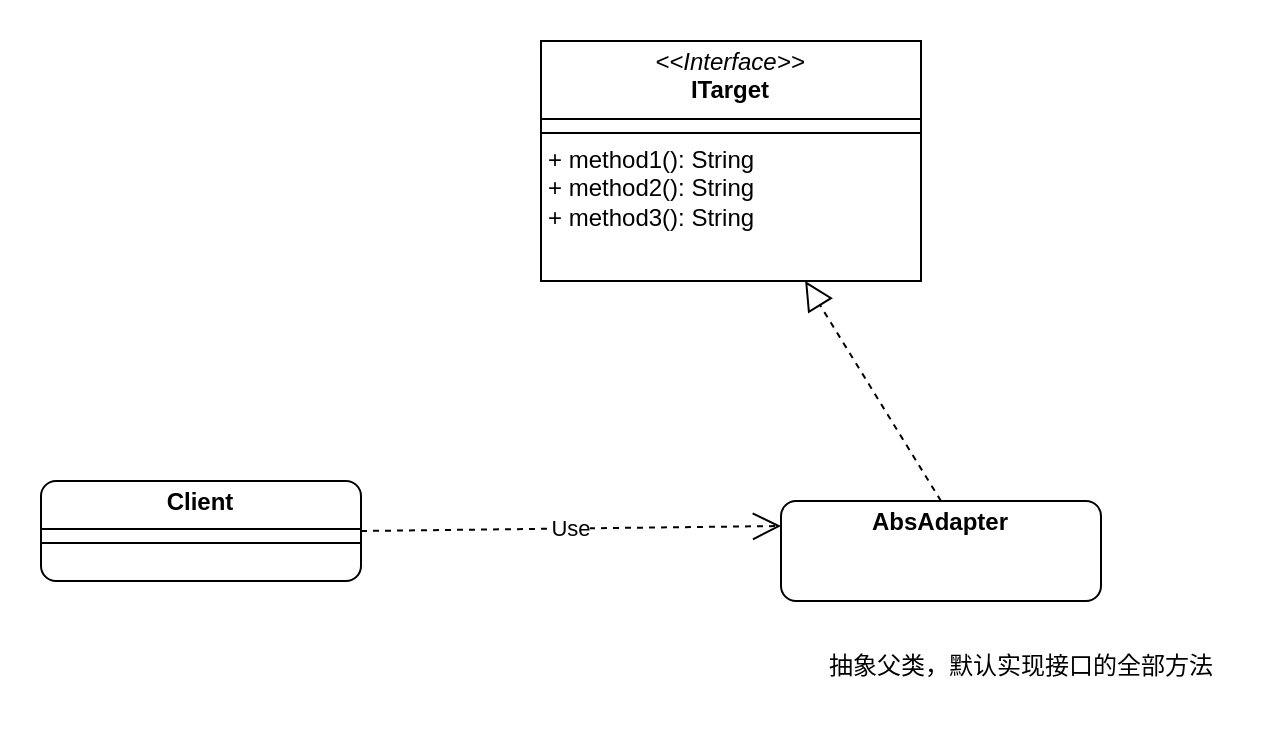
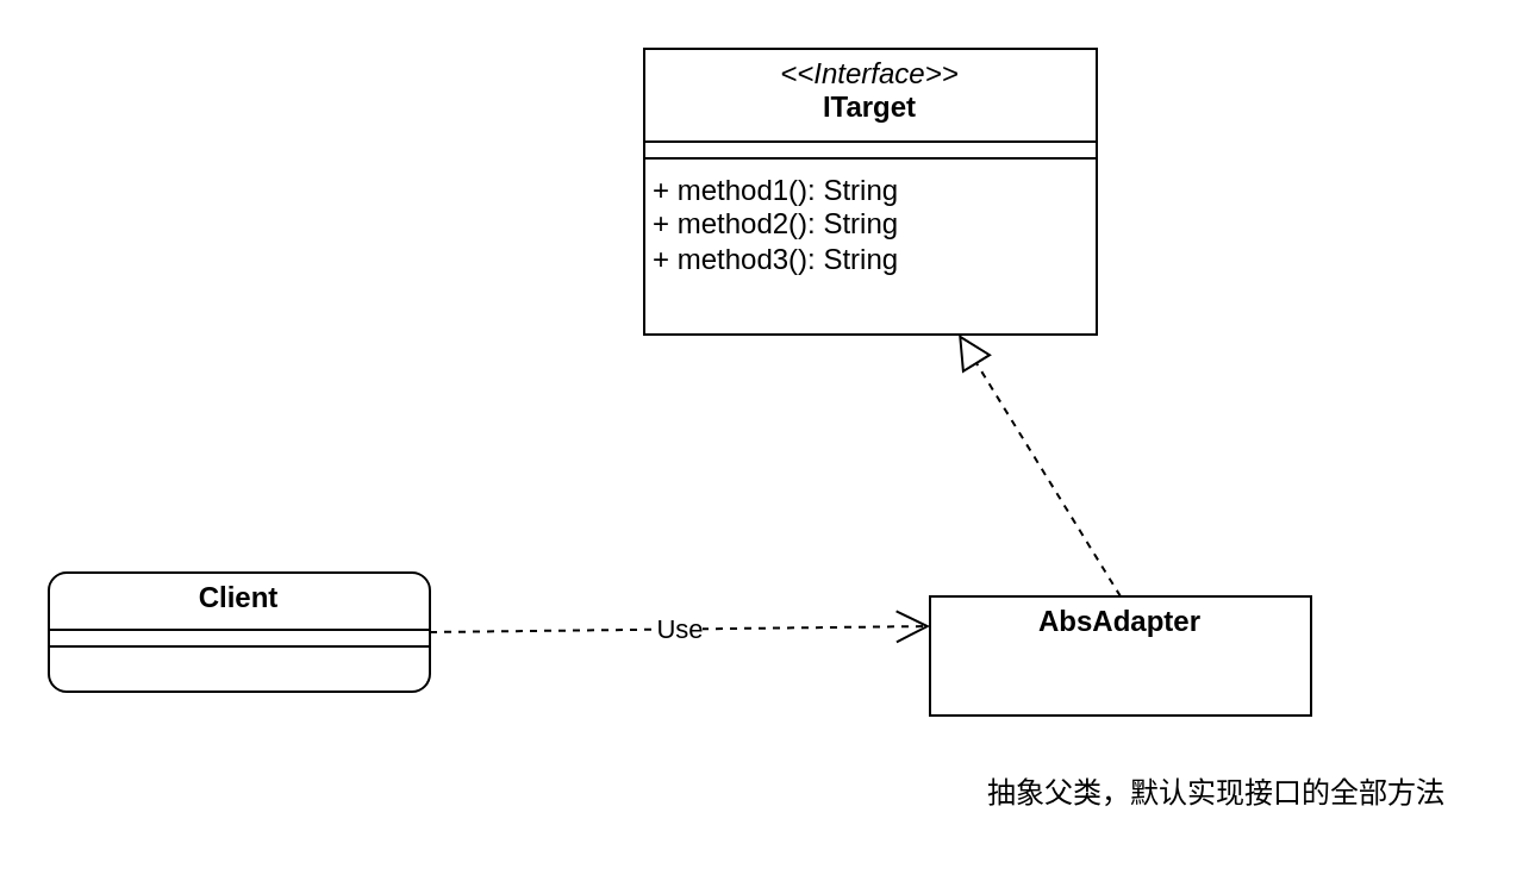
- <mxCell id="2" value="&lt;p style=&quot;margin:0px;margin-top:4px;text-align:center;&quot;&gt;&lt;b&gt;AbsAdapter&lt;/b&gt;&lt;br&gt;&lt;/p&gt;&lt;div&gt;&lt;br&gt;&lt;/div&gt;&lt;div&gt;&lt;br&gt;&lt;/div&gt;&lt;div&gt;&lt;br&gt;&lt;/div&gt;&lt;div&gt;&lt;br&gt;&lt;/div&gt;&lt;div&gt;&lt;br&gt;&lt;/div&gt;" style="verticalAlign=top;align=left;overflow=fill;html=1;whiteSpace=wrap;rounded=1;" vertex="1" parent="1"><mxGeometry x="390" y="250" width="160" height="50" as="geometry" /></mxCell>
+ <mxCell id="2" value="&lt;p style=&quot;margin:0px;margin-top:4px;text-align:center;&quot;&gt;&lt;b&gt;AbsAdapter&lt;/b&gt;&lt;br&gt;&lt;/p&gt;&lt;div&gt;&lt;br&gt;&lt;/div&gt;&lt;div&gt;&lt;br&gt;&lt;/div&gt;&lt;div&gt;&lt;br&gt;&lt;/div&gt;&lt;div&gt;&lt;br&gt;&lt;/div&gt;&lt;div&gt;&lt;br&gt;&lt;/div&gt;" style="verticalAlign=top;align=left;overflow=fill;html=1;whiteSpace=wrap;" vertex="1" parent="1"><mxGeometry x="390" y="250" width="160" height="50" as="geometry" /></mxCell>
